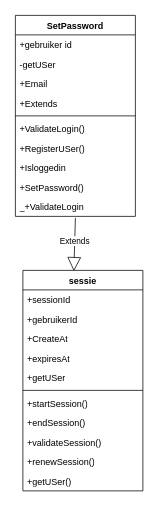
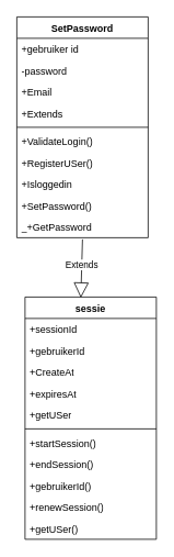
- <mxCell id="4" value="-getUSer&amp;nbsp;" style="text;strokeColor=none;fillColor=none;align=left;verticalAlign=top;spacingLeft=4;spacingRight=4;overflow=hidden;rotatable=0;points=[[0,0.5],[1,0.5]];portConstraint=eastwest;whiteSpace=wrap;html=1;" vertex="1" parent="2"><mxGeometry y="52" width="160" height="26" as="geometry" /></mxCell>
+ <mxCell id="4" value="-password&amp;nbsp;" style="text;strokeColor=none;fillColor=none;align=left;verticalAlign=top;spacingLeft=4;spacingRight=4;overflow=hidden;rotatable=0;points=[[0,0.5],[1,0.5]];portConstraint=eastwest;whiteSpace=wrap;html=1;" vertex="1" parent="2"><mxGeometry y="52" width="160" height="26" as="geometry" /></mxCell>
- <mxCell id="12" value="_+ValidateLogin" style="text;strokeColor=none;fillColor=none;align=left;verticalAlign=top;spacingLeft=4;spacingRight=4;overflow=hidden;rotatable=0;points=[[0,0.5],[1,0.5]];portConstraint=eastwest;whiteSpace=wrap;html=1;" vertex="1" parent="2"><mxGeometry y="242" width="160" height="26" as="geometry" /></mxCell>
+ <mxCell id="12" value="_+GetPassword" style="text;strokeColor=none;fillColor=none;align=left;verticalAlign=top;spacingLeft=4;spacingRight=4;overflow=hidden;rotatable=0;points=[[0,0.5],[1,0.5]];portConstraint=eastwest;whiteSpace=wrap;html=1;" vertex="1" parent="2"><mxGeometry y="242" width="160" height="26" as="geometry" /></mxCell>
- <mxCell id="22" value="+validateSession()" style="text;strokeColor=none;fillColor=none;align=left;verticalAlign=top;spacingLeft=4;spacingRight=4;overflow=hidden;rotatable=0;points=[[0,0.5],[1,0.5]];portConstraint=eastwest;whiteSpace=wrap;html=1;" vertex="1" parent="13"><mxGeometry y="216" width="160" height="26" as="geometry" /></mxCell>
+ <mxCell id="22" value="+gebruikerId()" style="text;strokeColor=none;fillColor=none;align=left;verticalAlign=top;spacingLeft=4;spacingRight=4;overflow=hidden;rotatable=0;points=[[0,0.5],[1,0.5]];portConstraint=eastwest;whiteSpace=wrap;html=1;" vertex="1" parent="13"><mxGeometry y="216" width="160" height="26" as="geometry" /></mxCell>
